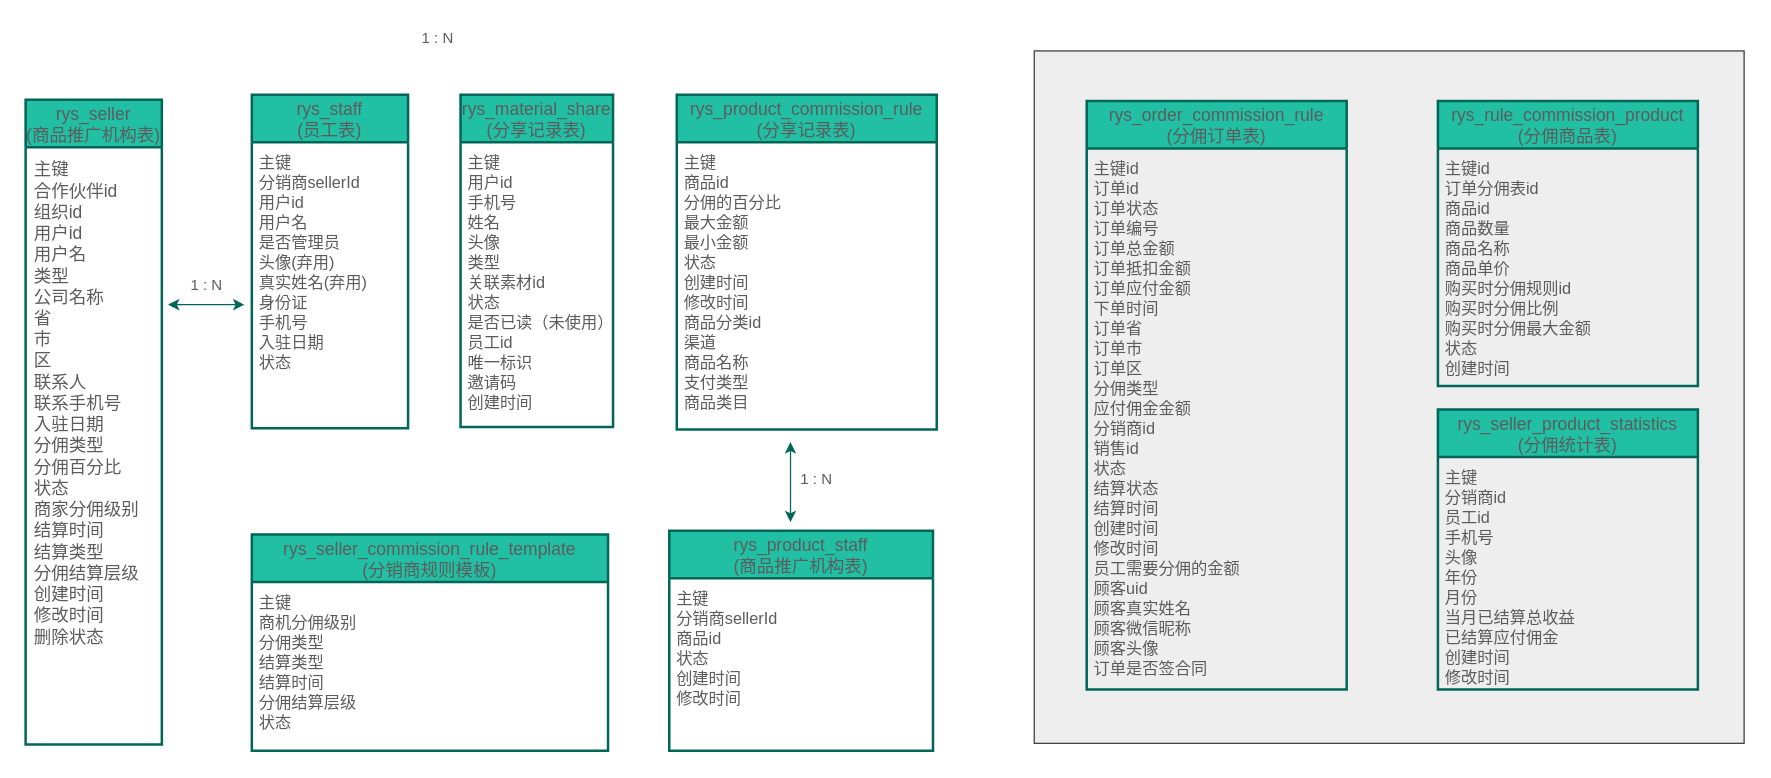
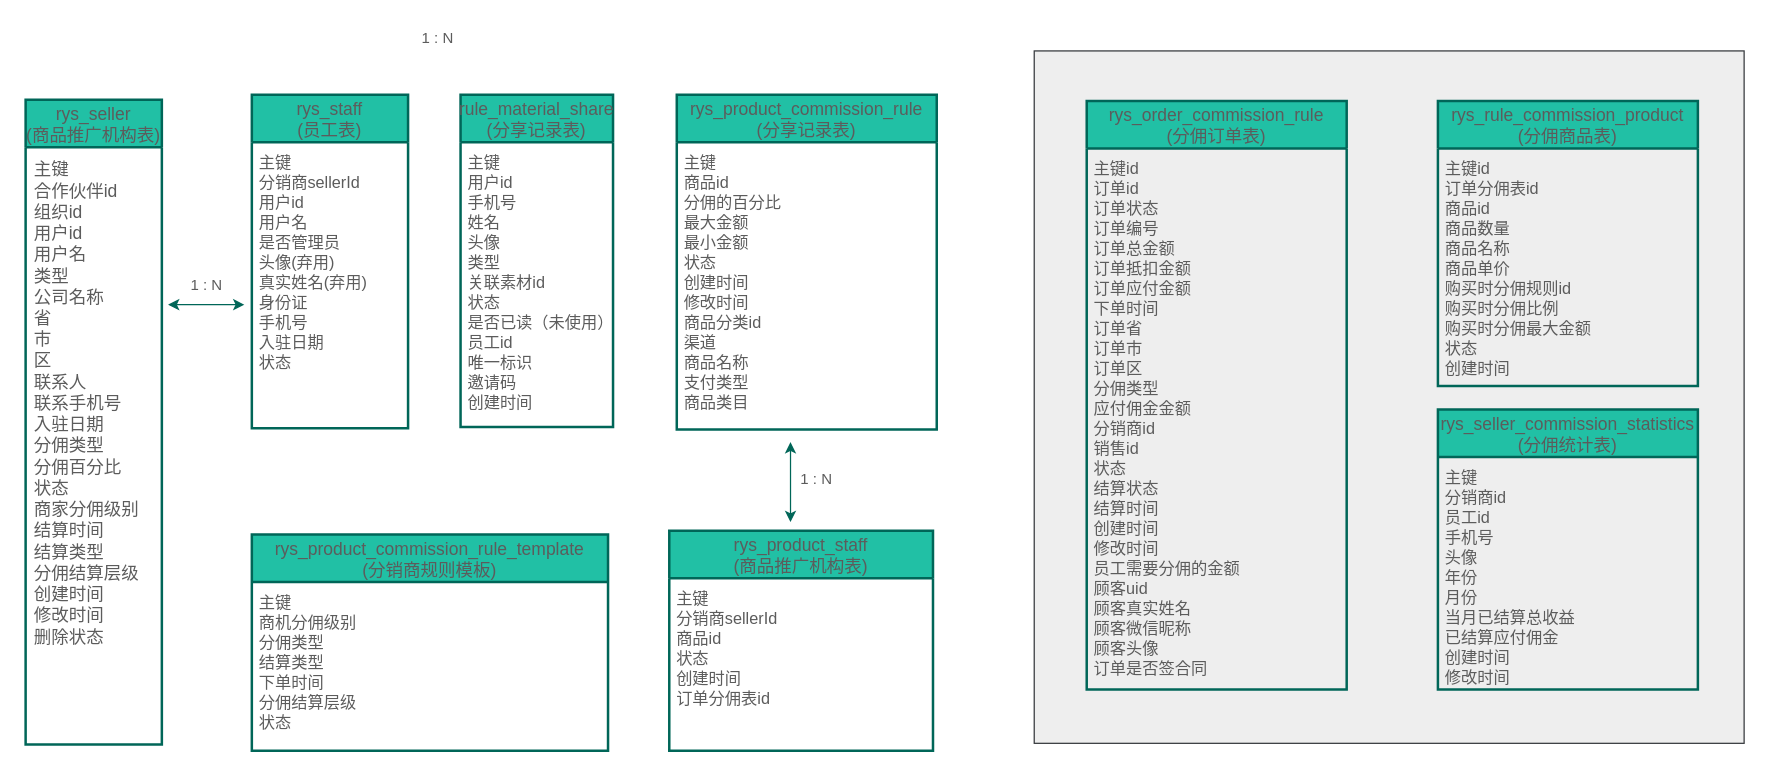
- <mxCell id="21" value="rys_material_share&#10;(分享记录表)" style="swimlane;childLayout=stackLayout;horizontal=1;startSize=38;horizontalStack=0;fontSize=14;fontStyle=0;strokeWidth=2;resizeParent=0;resizeLast=1;shadow=0;dashed=0;align=center;swimlaneLine=1;fillColor=#21C0A5;strokeColor=#006658;fontColor=#5C5C5C;" vertex="1" parent="1"><mxGeometry x="368" y="75" width="122" height="266" as="geometry" /></mxCell>
+ <mxCell id="21" value="rule_material_share&#10;(分享记录表)" style="swimlane;childLayout=stackLayout;horizontal=1;startSize=38;horizontalStack=0;fontSize=14;fontStyle=0;strokeWidth=2;resizeParent=0;resizeLast=1;shadow=0;dashed=0;align=center;swimlaneLine=1;fillColor=#21C0A5;strokeColor=#006658;fontColor=#5C5C5C;" vertex="1" parent="1"><mxGeometry x="368" y="75" width="122" height="266" as="geometry" /></mxCell>
- <mxCell id="7" value="rys_seller_product_statistics&#10;(分佣统计表)" style="swimlane;childLayout=stackLayout;horizontal=1;startSize=38;horizontalStack=0;fontSize=14;fontStyle=0;strokeWidth=2;resizeParent=0;resizeLast=1;shadow=0;dashed=0;align=center;swimlaneLine=1;fillColor=#21C0A5;strokeColor=#006658;fontColor=#5C5C5C;" vertex="1" parent="1"><mxGeometry x="1150" y="327" width="208" height="224" as="geometry" /></mxCell>
+ <mxCell id="7" value="rys_seller_commission_statistics&#10;(分佣统计表)" style="swimlane;childLayout=stackLayout;horizontal=1;startSize=38;horizontalStack=0;fontSize=14;fontStyle=0;strokeWidth=2;resizeParent=0;resizeLast=1;shadow=0;dashed=0;align=center;swimlaneLine=1;fillColor=#21C0A5;strokeColor=#006658;fontColor=#5C5C5C;" vertex="1" parent="1"><mxGeometry x="1150" y="327" width="208" height="224" as="geometry" /></mxCell>
- <mxCell id="13" value="rys_seller_commission_rule_template&#10;(分销商规则模板)" style="swimlane;childLayout=stackLayout;horizontal=1;startSize=38;horizontalStack=0;fontSize=14;fontStyle=0;strokeWidth=2;resizeParent=0;resizeLast=1;shadow=0;dashed=0;align=center;swimlaneLine=1;fillColor=#21C0A5;strokeColor=#006658;fontColor=#5C5C5C;" vertex="1" parent="1"><mxGeometry x="201" y="427" width="285" height="173" as="geometry" /></mxCell>
+ <mxCell id="13" value="rys_product_commission_rule_template&#10;(分销商规则模板)" style="swimlane;childLayout=stackLayout;horizontal=1;startSize=38;horizontalStack=0;fontSize=14;fontStyle=0;strokeWidth=2;resizeParent=0;resizeLast=1;shadow=0;dashed=0;align=center;swimlaneLine=1;fillColor=#21C0A5;strokeColor=#006658;fontColor=#5C5C5C;" vertex="1" parent="1"><mxGeometry x="201" y="427" width="285" height="173" as="geometry" /></mxCell>
- <mxCell id="16" value="主键&#10;分销商sellerId&#10;商品id&#10;状态&#10;创建时间&#10;修改时间&#10;" style="align=left;strokeColor=none;fillColor=none;spacingLeft=4;fontSize=13;verticalAlign=top;resizable=0;rotatable=0;part=1;horizontal=1;spacingTop=2;spacing=2;fontFamily=Helvetica;fontColor=#5C5C5C;glass=0;rounded=0;imageAspect=0;" vertex="1" parent="15"><mxGeometry y="38" width="211" height="138" as="geometry" /></mxCell>
+ <mxCell id="16" value="主键&#10;分销商sellerId&#10;商品id&#10;状态&#10;创建时间&#10;订单分佣表id&#10;" style="align=left;strokeColor=none;fillColor=none;spacingLeft=4;fontSize=13;verticalAlign=top;resizable=0;rotatable=0;part=1;horizontal=1;spacingTop=2;spacing=2;fontFamily=Helvetica;fontColor=#5C5C5C;glass=0;rounded=0;imageAspect=0;" vertex="1" parent="15"><mxGeometry y="38" width="211" height="138" as="geometry" /></mxCell>
- <mxCell id="14" value="主键&#10;商机分佣级别&#10;分佣类型&#10;结算类型&#10;结算时间&#10;分佣结算层级&#10;状态&#10; " style="align=left;strokeColor=none;fillColor=none;spacingLeft=4;fontSize=13;verticalAlign=top;resizable=0;rotatable=0;part=1;horizontal=1;spacingTop=2;spacing=2;fontFamily=Helvetica;fontColor=#5C5C5C;" vertex="1" parent="13"><mxGeometry y="38" width="285" height="135" as="geometry" /></mxCell>
+ <mxCell id="14" value="主键&#10;商机分佣级别&#10;分佣类型&#10;结算类型&#10;下单时间&#10;分佣结算层级&#10;状态&#10; " style="align=left;strokeColor=none;fillColor=none;spacingLeft=4;fontSize=13;verticalAlign=top;resizable=0;rotatable=0;part=1;horizontal=1;spacingTop=2;spacing=2;fontFamily=Helvetica;fontColor=#5C5C5C;" vertex="1" parent="13"><mxGeometry y="38" width="285" height="135" as="geometry" /></mxCell>
